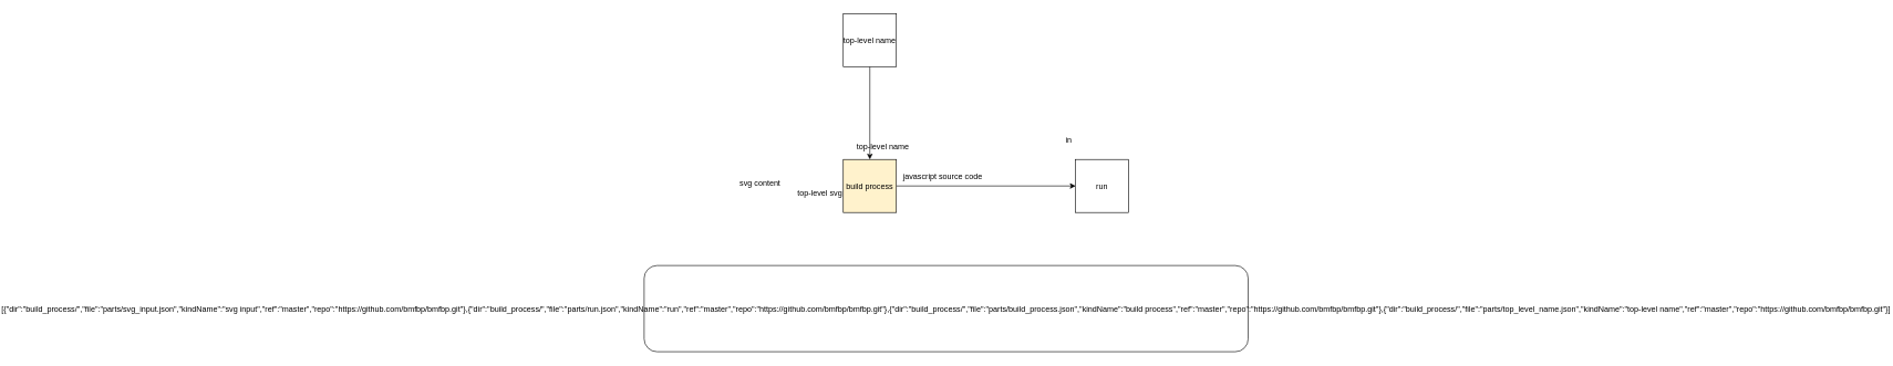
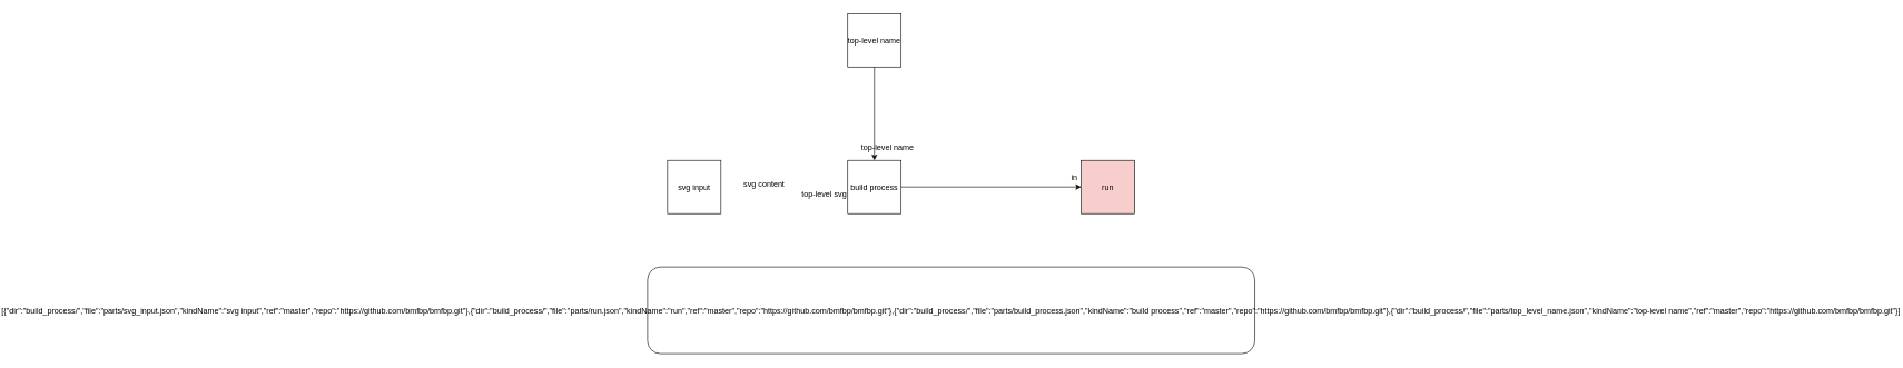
- <mxCell id="13" value="in" style="text;strokeColor=none;fillColor=none;align=center;verticalAlign=middle;rounded=0;" parent="1" vertex="1"><mxGeometry x="650" y="200" width="20" height="20" as="geometry" /></mxCell>
+ <mxCell id="13" value="in" style="text;strokeColor=none;fillColor=none;align=center;verticalAlign=middle;rounded=0;" parent="1" vertex="1"><mxGeometry x="650" y="255" width="20" height="20" as="geometry" /></mxCell>
- <mxCell id="12" value="javascript source code" style="text;strokeColor=none;fillColor=none;align=center;verticalAlign=middle;rounded=0;" parent="1" vertex="1"><mxGeometry x="410" y="255" width="120" height="20" as="geometry" /></mxCell>
+ <mxCell id="2" value="svg input" style="aspect=fixed;" parent="1" vertex="1"><mxGeometry x="50" y="240" width="80" height="80" as="geometry" /></mxCell>
- <mxCell id="4" value="build process" style="aspect=fixed;fillColor=#fff2cc;" parent="1" vertex="1"><mxGeometry x="320" y="240" width="80" height="80" as="geometry" /></mxCell>
+ <mxCell id="4" value="build process" style="aspect=fixed;" parent="1" vertex="1"><mxGeometry x="320" y="240" width="80" height="80" as="geometry" /></mxCell>
- <mxCell id="8" value="run" style="aspect=fixed;" parent="1" vertex="1"><mxGeometry x="670" y="240" width="80" height="80" as="geometry" /></mxCell>
+ <mxCell id="8" value="run" style="aspect=fixed;fillColor=#f8cecc;" parent="1" vertex="1"><mxGeometry x="670" y="240" width="80" height="80" as="geometry" /></mxCell>
